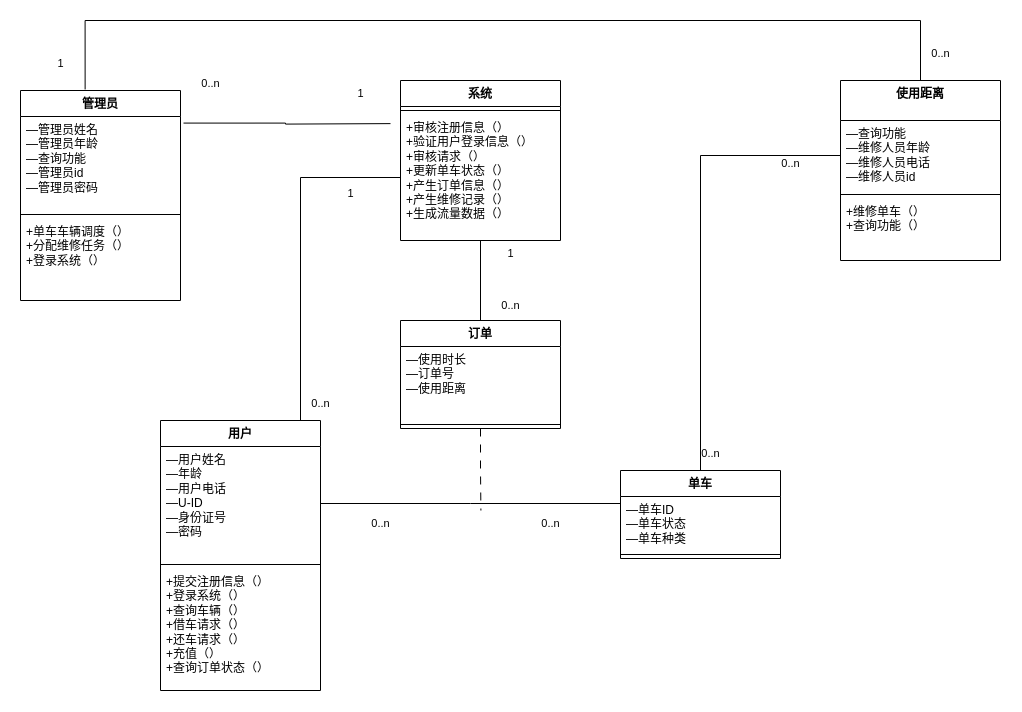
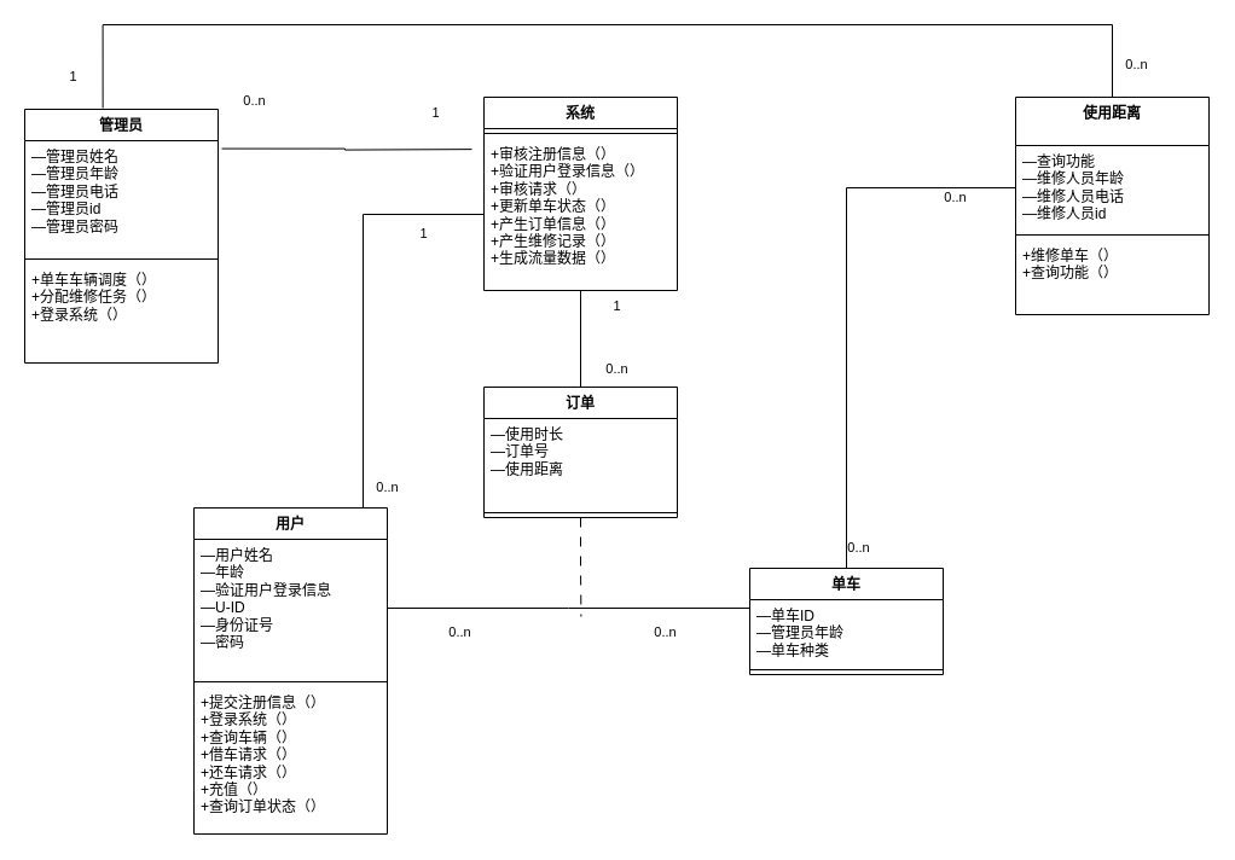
- <mxCell id="11" value="—管理员姓名&lt;br&gt;—管理员年龄&lt;br&gt;—查询功能&lt;br&gt;—管理员id&lt;br&gt;—管理员密码" style="text;strokeColor=none;fillColor=none;align=left;verticalAlign=top;spacingLeft=4;spacingRight=4;overflow=hidden;rotatable=0;points=[[0,0.5,0,0,0],[0,0.52,0,0,0],[1,0.07,0,3,0],[1,0.5,0,0,0]];portConstraint=eastwest;whiteSpace=wrap;html=1;" vertex="1" parent="9"><mxGeometry y="26" width="160" height="94" as="geometry" /></mxCell>
+ <mxCell id="11" value="—管理员姓名&lt;br&gt;—管理员年龄&lt;br&gt;—管理员电话&lt;br&gt;—管理员id&lt;br&gt;—管理员密码" style="text;strokeColor=none;fillColor=none;align=left;verticalAlign=top;spacingLeft=4;spacingRight=4;overflow=hidden;rotatable=0;points=[[0,0.5,0,0,0],[0,0.52,0,0,0],[1,0.07,0,3,0],[1,0.5,0,0,0]];portConstraint=eastwest;whiteSpace=wrap;html=1;" vertex="1" parent="9"><mxGeometry y="26" width="160" height="94" as="geometry" /></mxCell>
- <mxCell id="3" value="—用户姓名&lt;br&gt;—年龄&lt;br&gt;—用户电话&lt;br&gt;—U-ID&lt;br&gt;—身份证号&lt;br&gt;—密码" style="text;strokeColor=none;fillColor=none;align=left;verticalAlign=top;spacingLeft=4;spacingRight=4;overflow=hidden;rotatable=0;points=[[0,0.5],[1,0.5]];portConstraint=eastwest;whiteSpace=wrap;html=1;" vertex="1" parent="2"><mxGeometry y="26" width="160" height="114" as="geometry" /></mxCell>
+ <mxCell id="3" value="—用户姓名&lt;br&gt;—年龄&lt;br&gt;—验证用户登录信息&lt;br&gt;—U-ID&lt;br&gt;—身份证号&lt;br&gt;—密码" style="text;strokeColor=none;fillColor=none;align=left;verticalAlign=top;spacingLeft=4;spacingRight=4;overflow=hidden;rotatable=0;points=[[0,0.5],[1,0.5]];portConstraint=eastwest;whiteSpace=wrap;html=1;" vertex="1" parent="2"><mxGeometry y="26" width="160" height="114" as="geometry" /></mxCell>
- <mxCell id="19" value="—单车ID&lt;br&gt;—单车状态&lt;br&gt;—单车种类" style="text;strokeColor=none;fillColor=none;align=left;verticalAlign=top;spacingLeft=4;spacingRight=4;overflow=hidden;rotatable=0;points=[[0,0.5],[1,0.5]];portConstraint=eastwest;whiteSpace=wrap;html=1;" vertex="1" parent="18"><mxGeometry y="26" width="160" height="54" as="geometry" /></mxCell>
+ <mxCell id="19" value="—单车ID&lt;br&gt;—管理员年龄&lt;br&gt;—单车种类" style="text;strokeColor=none;fillColor=none;align=left;verticalAlign=top;spacingLeft=4;spacingRight=4;overflow=hidden;rotatable=0;points=[[0,0.5],[1,0.5]];portConstraint=eastwest;whiteSpace=wrap;html=1;" vertex="1" parent="18"><mxGeometry y="26" width="160" height="54" as="geometry" /></mxCell>
